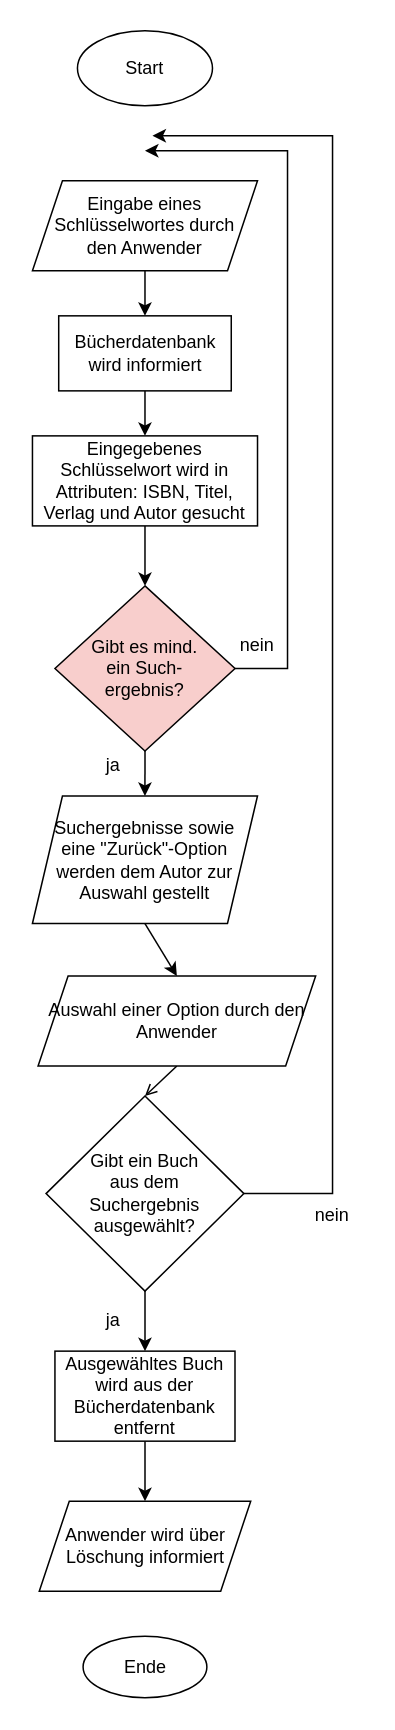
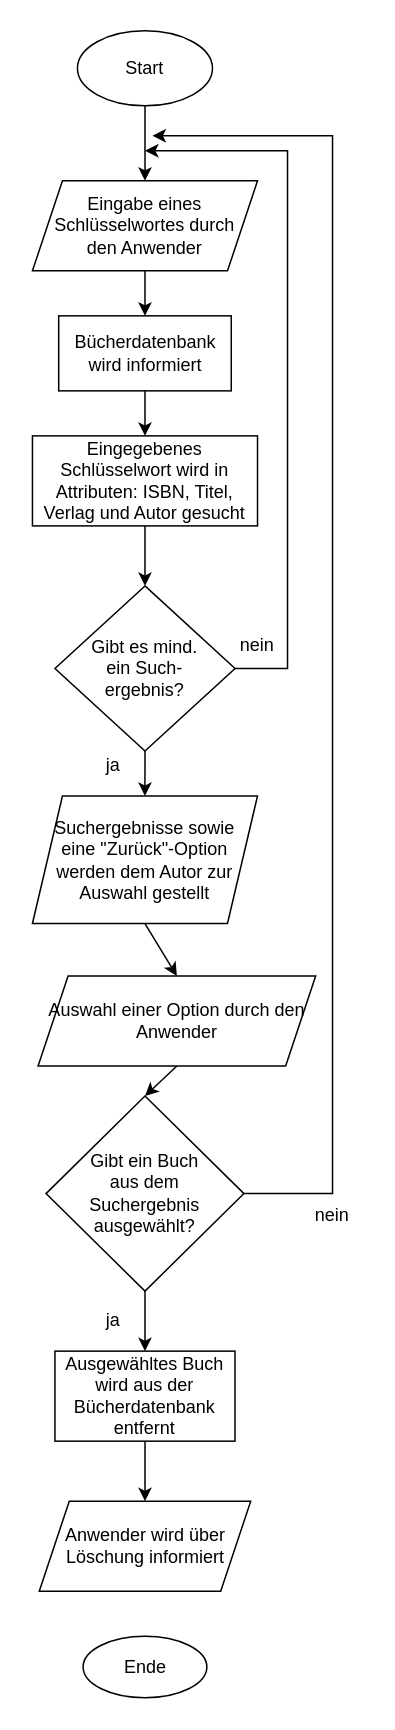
+ <mxCell id="2" style="edgeStyle=orthogonalEdgeStyle;rounded=0;orthogonalLoop=1;jettySize=auto;html=1;exitX=0.5;exitY=1;exitDx=0;exitDy=0;entryX=0.5;entryY=0;entryDx=0;entryDy=0;" edge="1" parent="1" source="3" target="5"><mxGeometry relative="1" as="geometry" /></mxCell>
- <mxCell id="12" value="Gibt es mind. &lt;br&gt;ein Such-&lt;br&gt;ergebnis?" style="rhombus;whiteSpace=wrap;html=1;fillColor=#f8cecc;" vertex="1" parent="1"><mxGeometry x="36" y="390" width="120" height="110" as="geometry" /></mxCell>
+ <mxCell id="12" value="Gibt es mind. &lt;br&gt;ein Such-&lt;br&gt;ergebnis?" style="rhombus;whiteSpace=wrap;html=1;" vertex="1" parent="1"><mxGeometry x="36" y="390" width="120" height="110" as="geometry" /></mxCell>
- <mxCell id="15" style="edgeStyle=none;rounded=0;orthogonalLoop=1;jettySize=auto;html=1;exitX=0.5;exitY=1;exitDx=0;exitDy=0;entryX=0.5;entryY=0;entryDx=0;entryDy=0;endArrow=open;" edge="1" parent="1" source="16" target="19"><mxGeometry relative="1" as="geometry" /></mxCell>
+ <mxCell id="15" style="edgeStyle=none;rounded=0;orthogonalLoop=1;jettySize=auto;html=1;exitX=0.5;exitY=1;exitDx=0;exitDy=0;entryX=0.5;entryY=0;entryDx=0;entryDy=0;" edge="1" parent="1" source="16" target="19"><mxGeometry relative="1" as="geometry" /></mxCell>
